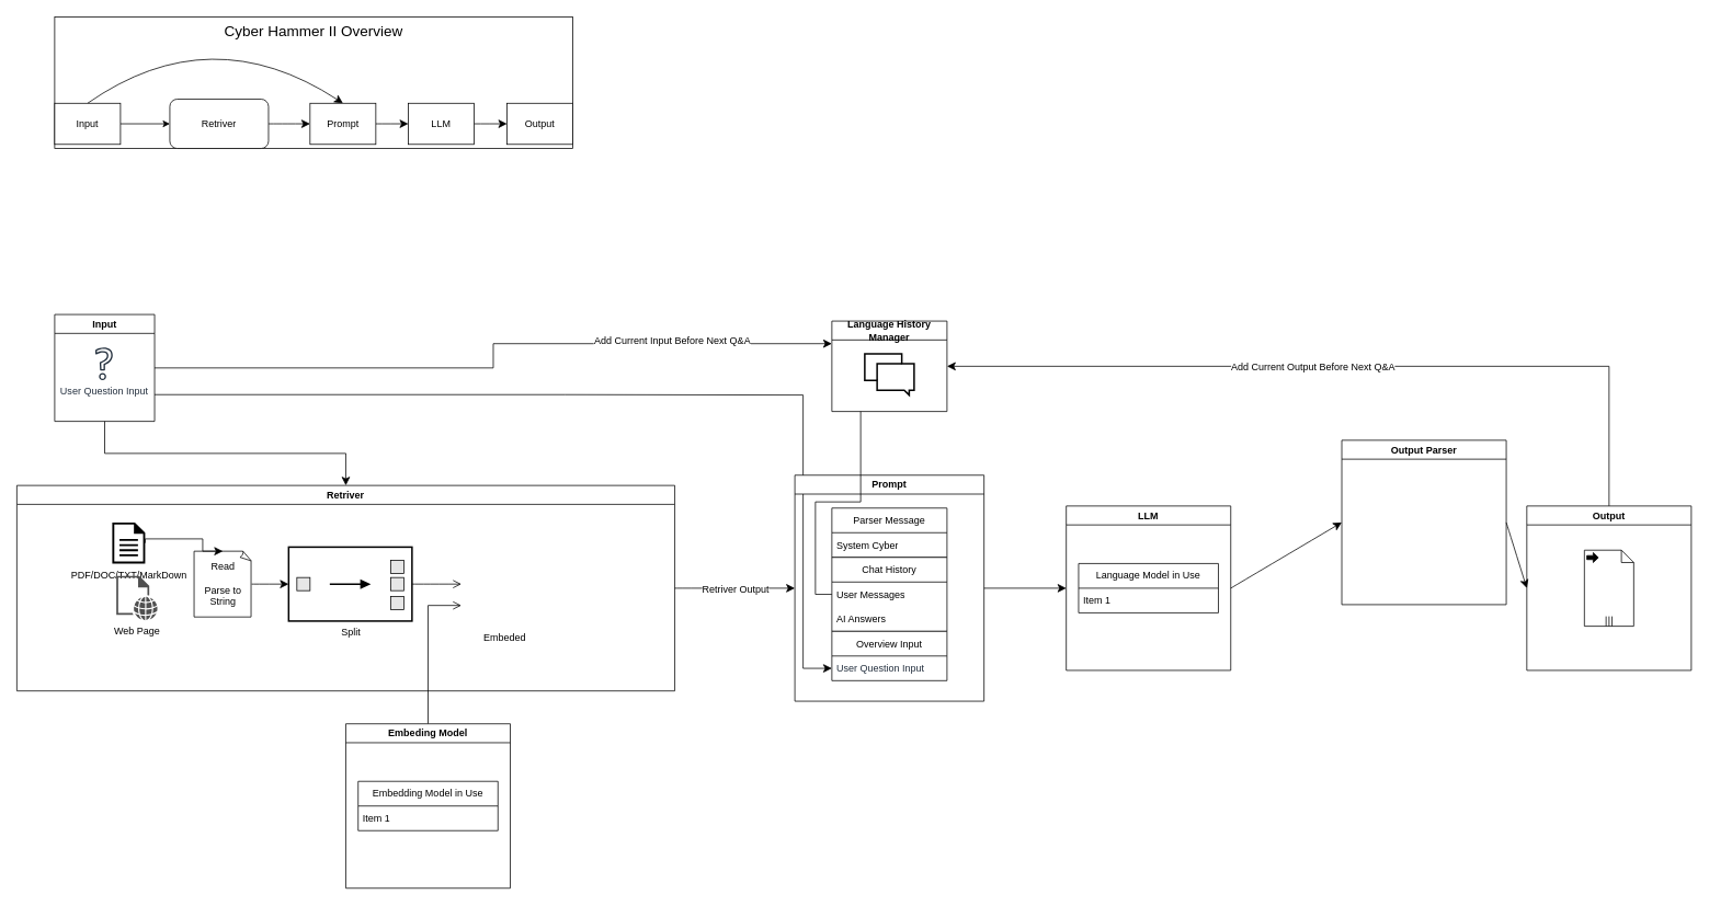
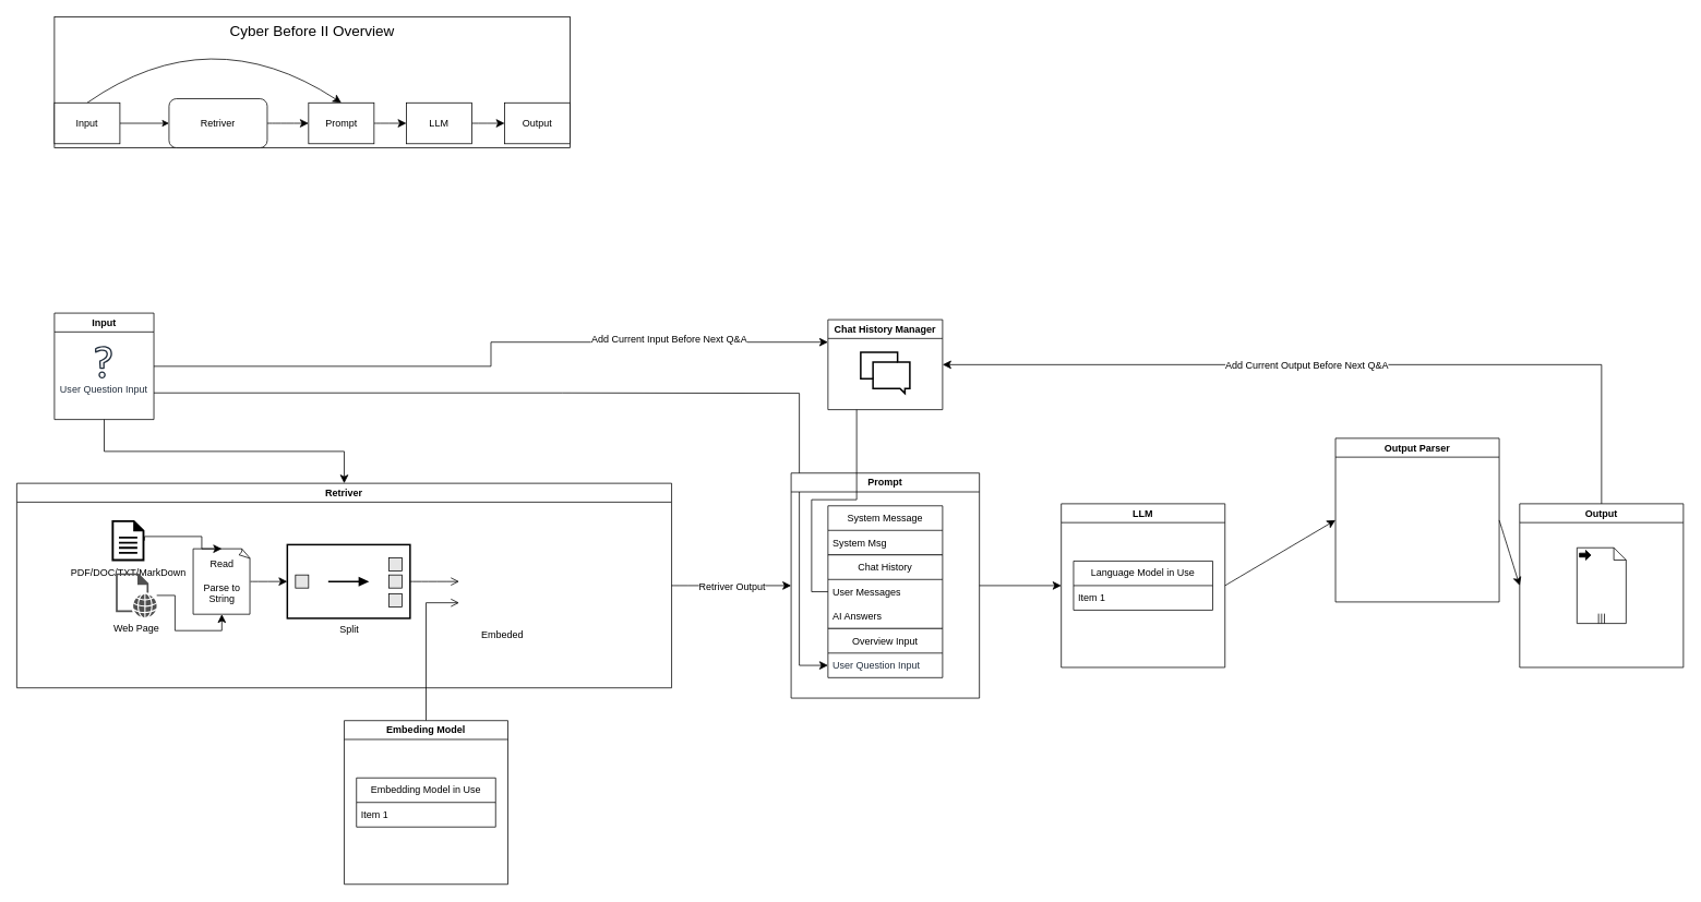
- <mxCell id="48" value="Cyber Hammer II Overview" style="group;fontSize=18;strokeColor=default;" vertex="1" connectable="0" parent="1"><mxGeometry x="66" y="20" width="630" height="160" as="geometry" /></mxCell>
+ <mxCell id="48" value="Cyber Before II Overview" style="group;fontSize=18;strokeColor=default;" vertex="1" connectable="0" parent="1"><mxGeometry x="66" y="20" width="630" height="160" as="geometry" /></mxCell>
- <mxCell id="32" value="Language History Manager" style="swimlane;whiteSpace=wrap;html=1;" vertex="1" parent="1"><mxGeometry x="1011" y="390" width="140" height="110" as="geometry" /></mxCell>
+ <mxCell id="32" value="Chat History Manager" style="swimlane;whiteSpace=wrap;html=1;" vertex="1" parent="1"><mxGeometry x="1011" y="390" width="140" height="110" as="geometry" /></mxCell>
- <mxCell id="24" value="Parser Message" style="swimlane;fontStyle=0;childLayout=stackLayout;horizontal=1;startSize=30;horizontalStack=0;resizeParent=1;resizeParentMax=0;resizeLast=0;collapsible=1;marginBottom=0;whiteSpace=wrap;html=1;" vertex="1" parent="23"><mxGeometry width="140" height="60" as="geometry" /></mxCell>
+ <mxCell id="24" value="System Message" style="swimlane;fontStyle=0;childLayout=stackLayout;horizontal=1;startSize=30;horizontalStack=0;resizeParent=1;resizeParentMax=0;resizeLast=0;collapsible=1;marginBottom=0;whiteSpace=wrap;html=1;" vertex="1" parent="23"><mxGeometry width="140" height="60" as="geometry" /></mxCell>
- <mxCell id="25" value="System Cyber" style="text;strokeColor=none;fillColor=none;align=left;verticalAlign=middle;spacingLeft=4;spacingRight=4;overflow=hidden;points=[[0,0.5],[1,0.5]];portConstraint=eastwest;rotatable=0;whiteSpace=wrap;html=1;" vertex="1" parent="24"><mxGeometry y="30" width="140" height="30" as="geometry" /></mxCell>
+ <mxCell id="25" value="System Msg" style="text;strokeColor=none;fillColor=none;align=left;verticalAlign=middle;spacingLeft=4;spacingRight=4;overflow=hidden;points=[[0,0.5],[1,0.5]];portConstraint=eastwest;rotatable=0;whiteSpace=wrap;html=1;" vertex="1" parent="24"><mxGeometry y="30" width="140" height="30" as="geometry" /></mxCell>
+ <mxCell id="14" style="edgeStyle=orthogonalEdgeStyle;rounded=0;orthogonalLoop=1;jettySize=auto;html=1;entryX=0.5;entryY=1;entryDx=0;entryDy=0;entryPerimeter=0;fontSize=12;startSize=8;endSize=8;" edge="1" parent="5" source="8" target="7"><mxGeometry relative="1" as="geometry" /></mxCell>
